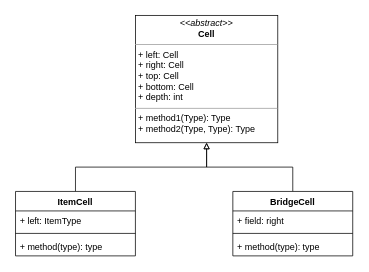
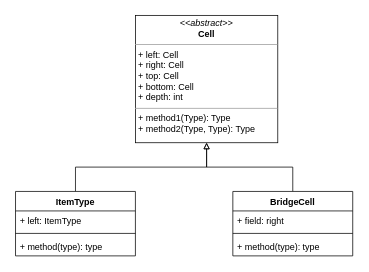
- <mxCell id="3" value="ItemCell" style="swimlane;fontStyle=1;align=center;verticalAlign=top;childLayout=stackLayout;horizontal=1;startSize=26;horizontalStack=0;resizeParent=1;resizeParentMax=0;resizeLast=0;collapsible=1;marginBottom=0;" vertex="1" parent="1"><mxGeometry x="20" y="255" width="160" height="86" as="geometry" /></mxCell>
+ <mxCell id="3" value="ItemType" style="swimlane;fontStyle=1;align=center;verticalAlign=top;childLayout=stackLayout;horizontal=1;startSize=26;horizontalStack=0;resizeParent=1;resizeParentMax=0;resizeLast=0;collapsible=1;marginBottom=0;" vertex="1" parent="1"><mxGeometry x="20" y="255" width="160" height="86" as="geometry" /></mxCell>
